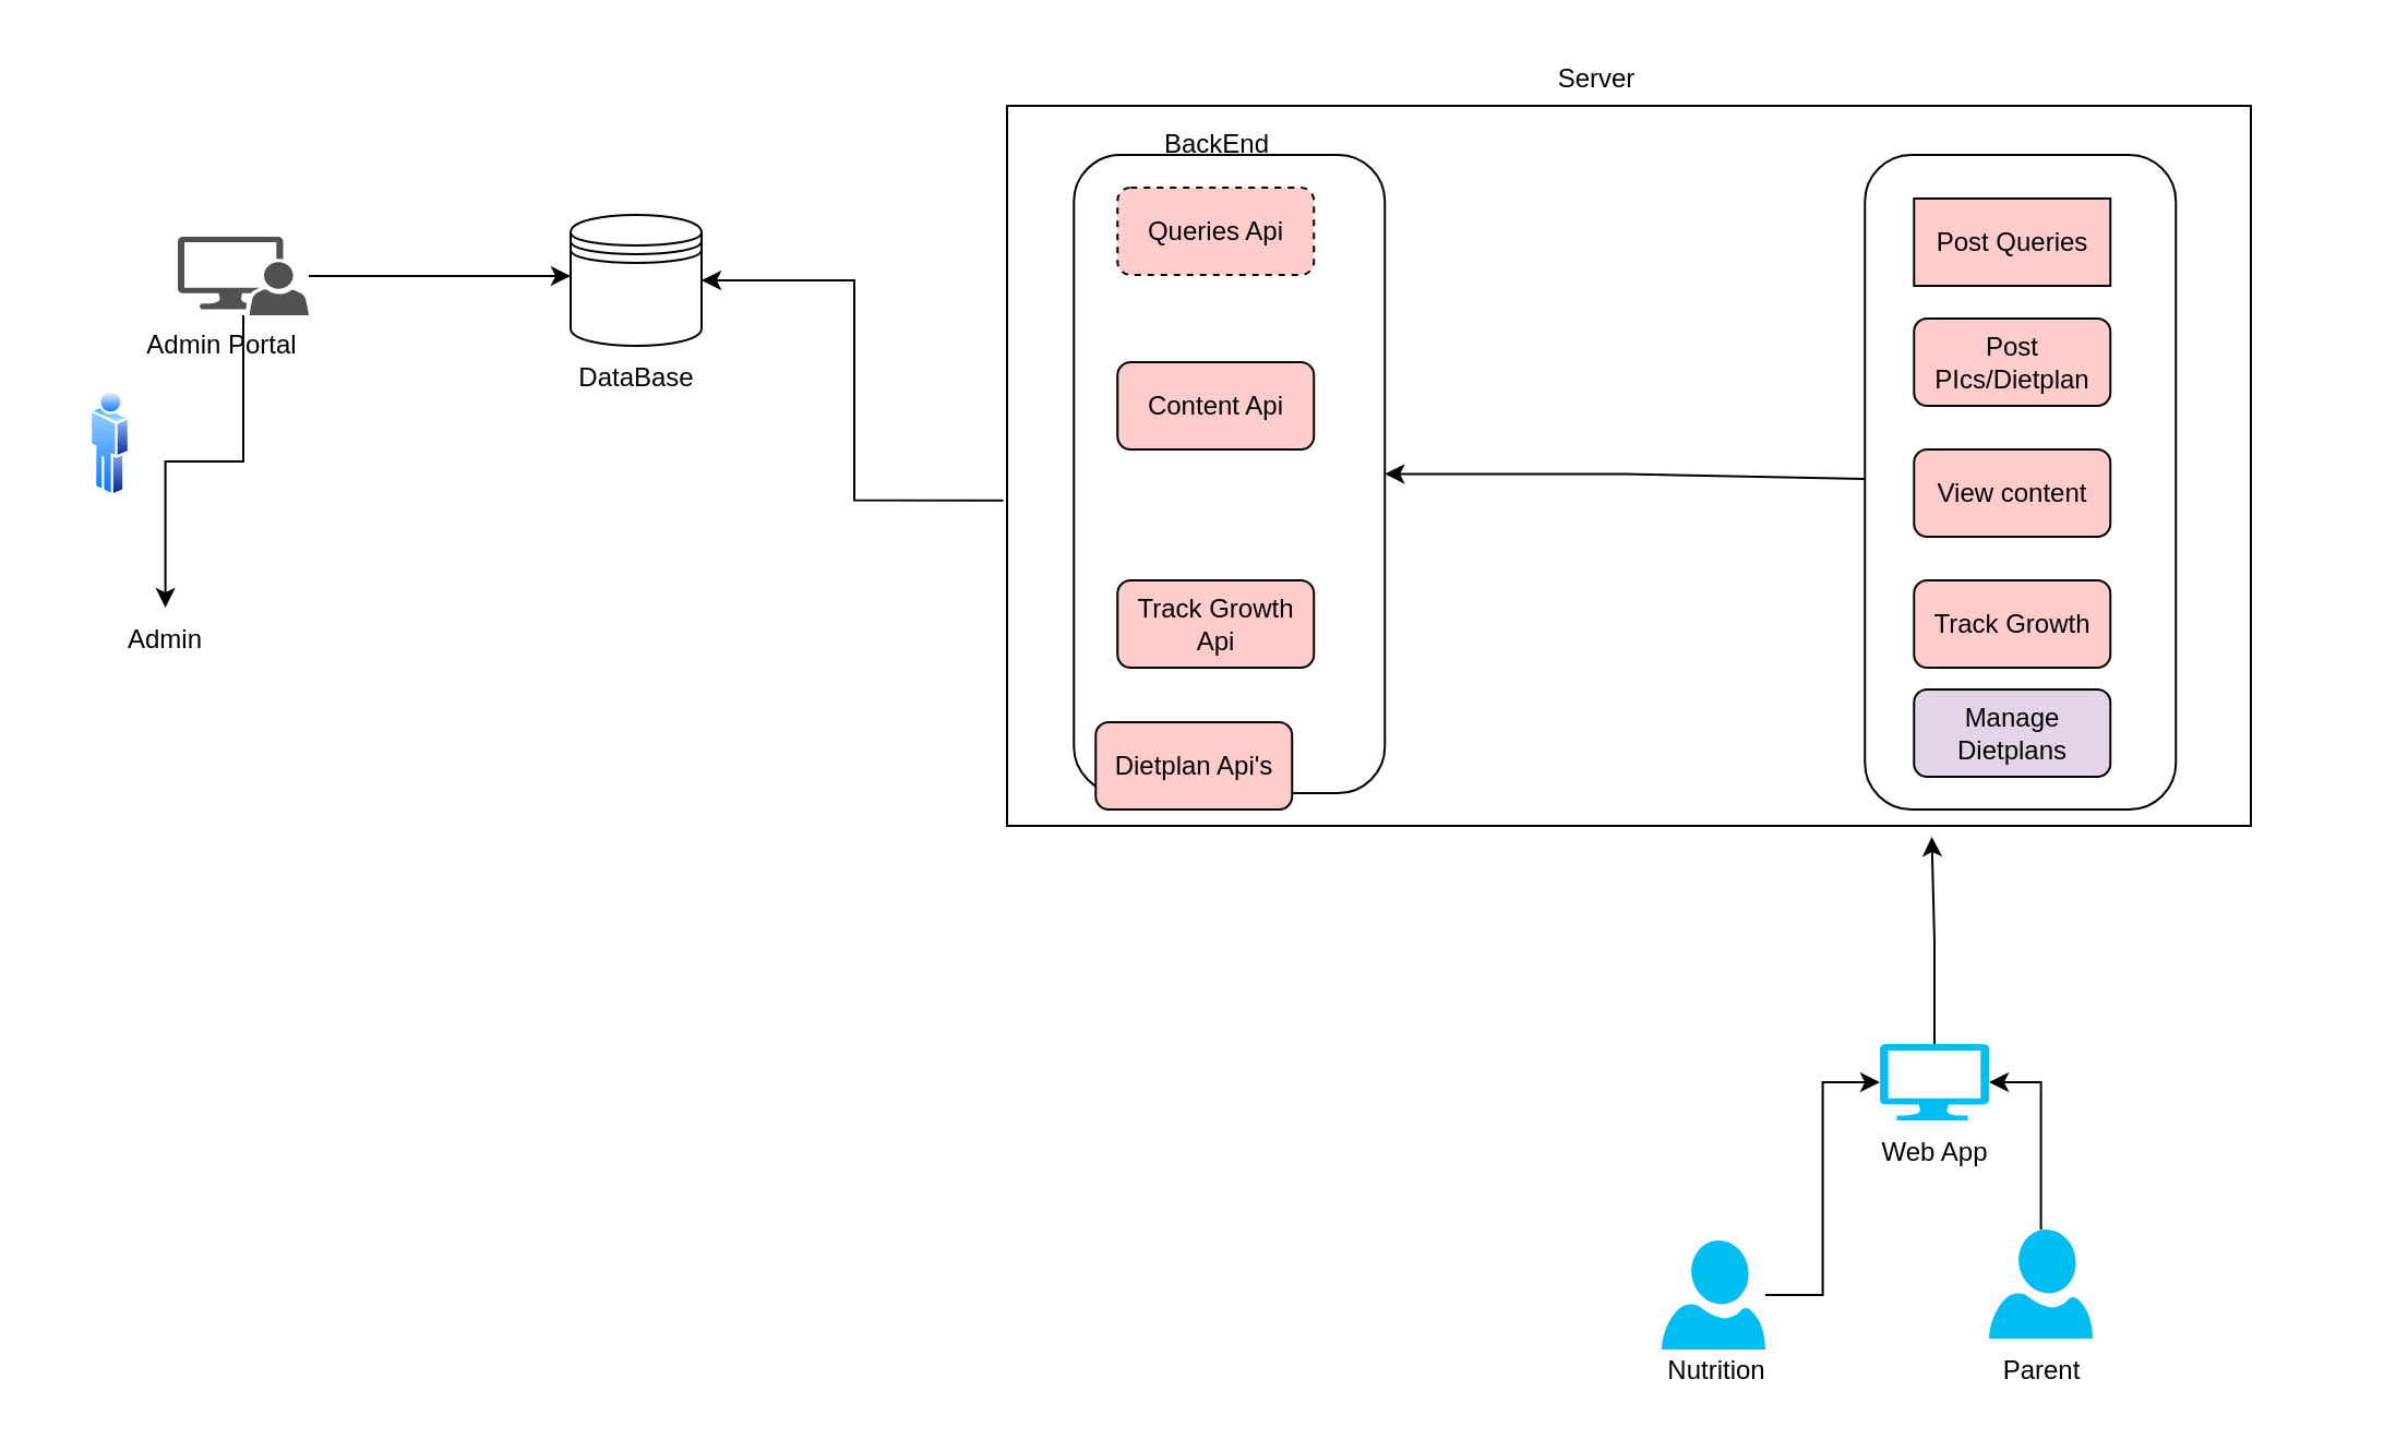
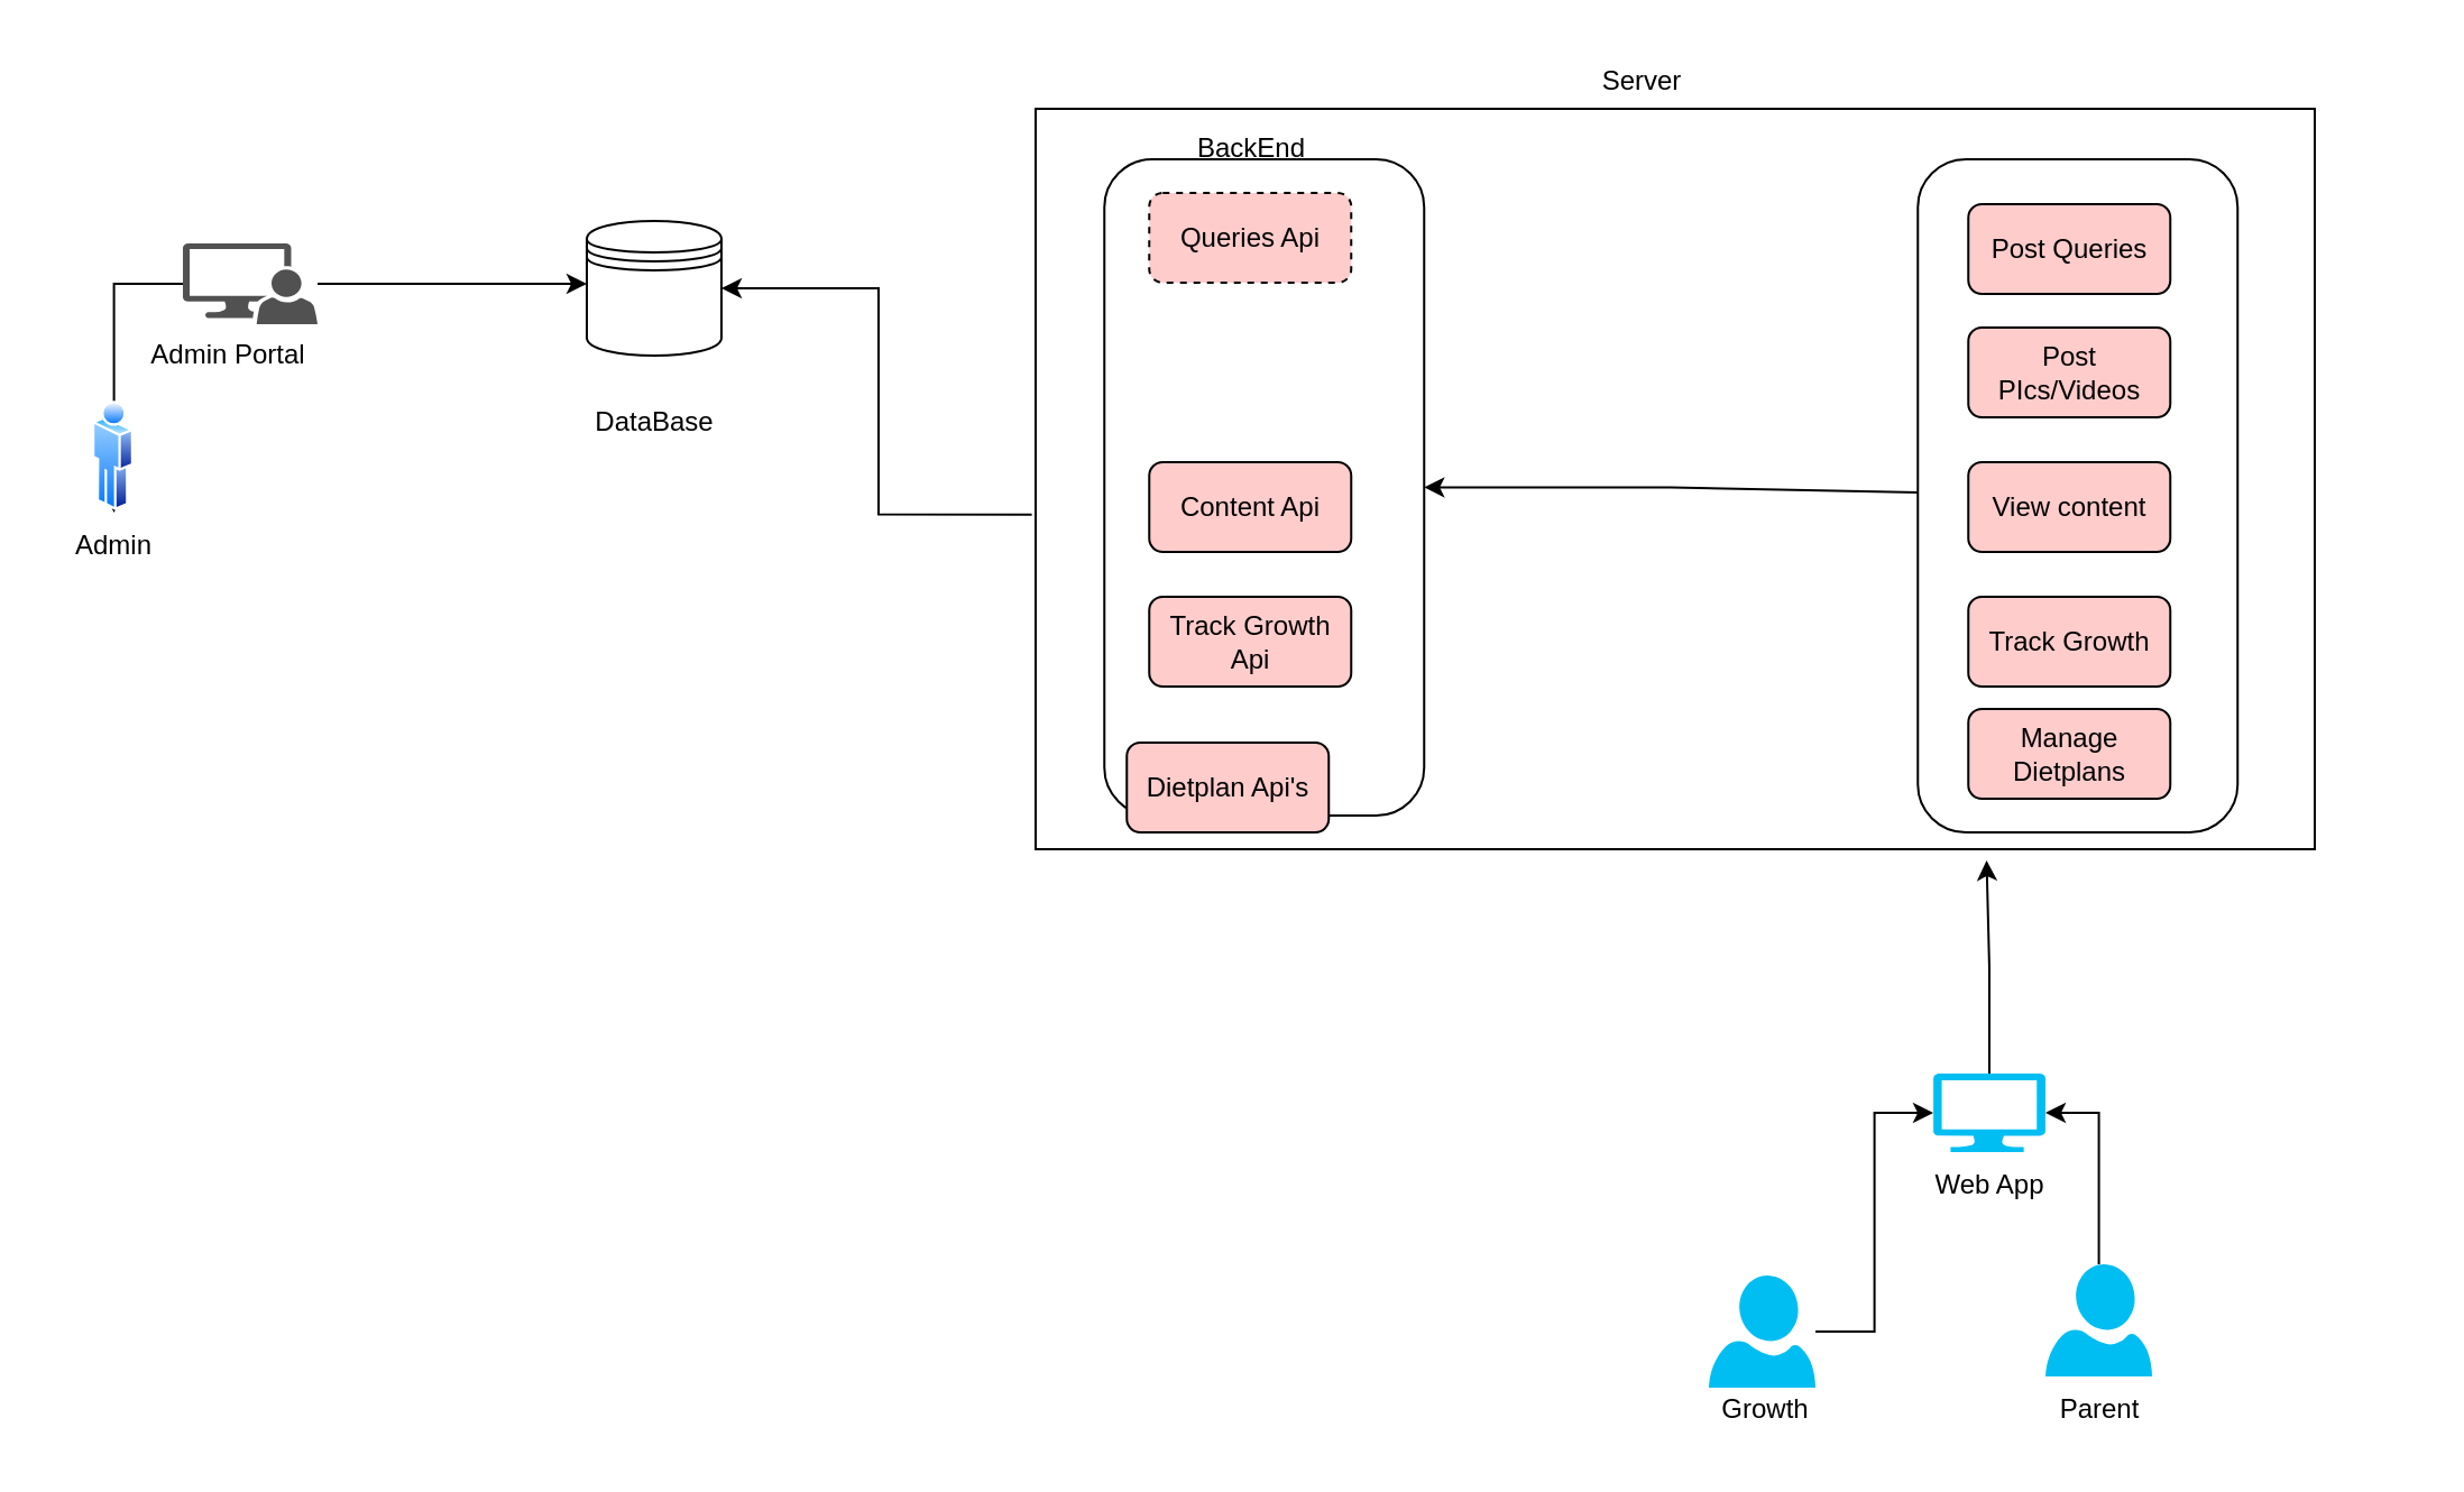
- <mxCell id="28" value="Post Queries" style="whiteSpace=wrap;html=1;fillColor=#FFCCCC;rounded=0;" vertex="1" parent="1"><mxGeometry x="876.63" y="90.5" width="90" height="40" as="geometry" /></mxCell>
+ <mxCell id="28" value="Post Queries" style="rounded=1;whiteSpace=wrap;html=1;fillColor=#FFCCCC;" vertex="1" parent="1"><mxGeometry x="876.63" y="90.5" width="90" height="40" as="geometry" /></mxCell>
- <mxCell id="27" value="Post PIcs/Dietplan" style="rounded=1;whiteSpace=wrap;html=1;fillColor=#FFCCCC;" vertex="1" parent="1"><mxGeometry x="876.63" y="145.5" width="90" height="40" as="geometry" /></mxCell>
+ <mxCell id="27" value="Post PIcs/Videos" style="rounded=1;whiteSpace=wrap;html=1;fillColor=#FFCCCC;" vertex="1" parent="1"><mxGeometry x="876.63" y="145.5" width="90" height="40" as="geometry" /></mxCell>
- <mxCell id="18" value="DataBase" style="text;html=1;align=center;verticalAlign=middle;resizable=0;points=[];autosize=1;strokeColor=none;fillColor=none;" parent="1" vertex="1"><mxGeometry x="251" y="158" width="80" height="30" as="geometry" /></mxCell>
+ <mxCell id="18" value="DataBase" style="text;html=1;align=center;verticalAlign=middle;resizable=0;points=[];autosize=1;strokeColor=none;fillColor=none;" parent="1" vertex="1"><mxGeometry x="251" y="173" width="80" height="30" as="geometry" /></mxCell>
- <mxCell id="30" value="Content Api" style="rounded=1;whiteSpace=wrap;html=1;fillColor=#FFCCCC;" vertex="1" parent="1"><mxGeometry x="511.63" y="165.5" width="90" height="40" as="geometry" /></mxCell>
+ <mxCell id="30" value="Content Api" style="rounded=1;whiteSpace=wrap;html=1;fillColor=#FFCCCC;" vertex="1" parent="1"><mxGeometry x="511.63" y="205.5" width="90" height="40" as="geometry" /></mxCell>
- <mxCell id="11" value="Admin" style="text;html=1;align=center;verticalAlign=middle;resizable=0;points=[];autosize=1;strokeColor=none;fillColor=none;" parent="1" vertex="1"><mxGeometry x="45.25" y="278" width="60" height="30" as="geometry" /></mxCell>
+ <mxCell id="11" value="Admin" style="text;html=1;align=center;verticalAlign=middle;resizable=0;points=[];autosize=1;strokeColor=none;fillColor=none;" parent="1" vertex="1"><mxGeometry x="20.25" y="228" width="60" height="30" as="geometry" /></mxCell>
- <mxCell id="32" value="Manage Dietplans" style="rounded=1;whiteSpace=wrap;html=1;fillColor=#e1d5e7;" vertex="1" parent="1"><mxGeometry x="876.63" y="315.5" width="90" height="40" as="geometry" /></mxCell>
+ <mxCell id="32" value="Manage Dietplans" style="rounded=1;whiteSpace=wrap;html=1;fillColor=#FFCCCC;" vertex="1" parent="1"><mxGeometry x="876.63" y="315.5" width="90" height="40" as="geometry" /></mxCell>
- <mxCell id="13" value="Nutrition" style="text;html=1;align=center;verticalAlign=middle;resizable=0;points=[];autosize=1;strokeColor=none;fillColor=none;" parent="1" vertex="1"><mxGeometry x="751" y="613" width="70" height="30" as="geometry" /></mxCell>
+ <mxCell id="13" value="Growth" style="text;html=1;align=center;verticalAlign=middle;resizable=0;points=[];autosize=1;strokeColor=none;fillColor=none;" parent="1" vertex="1"><mxGeometry x="751" y="613" width="70" height="30" as="geometry" /></mxCell>
